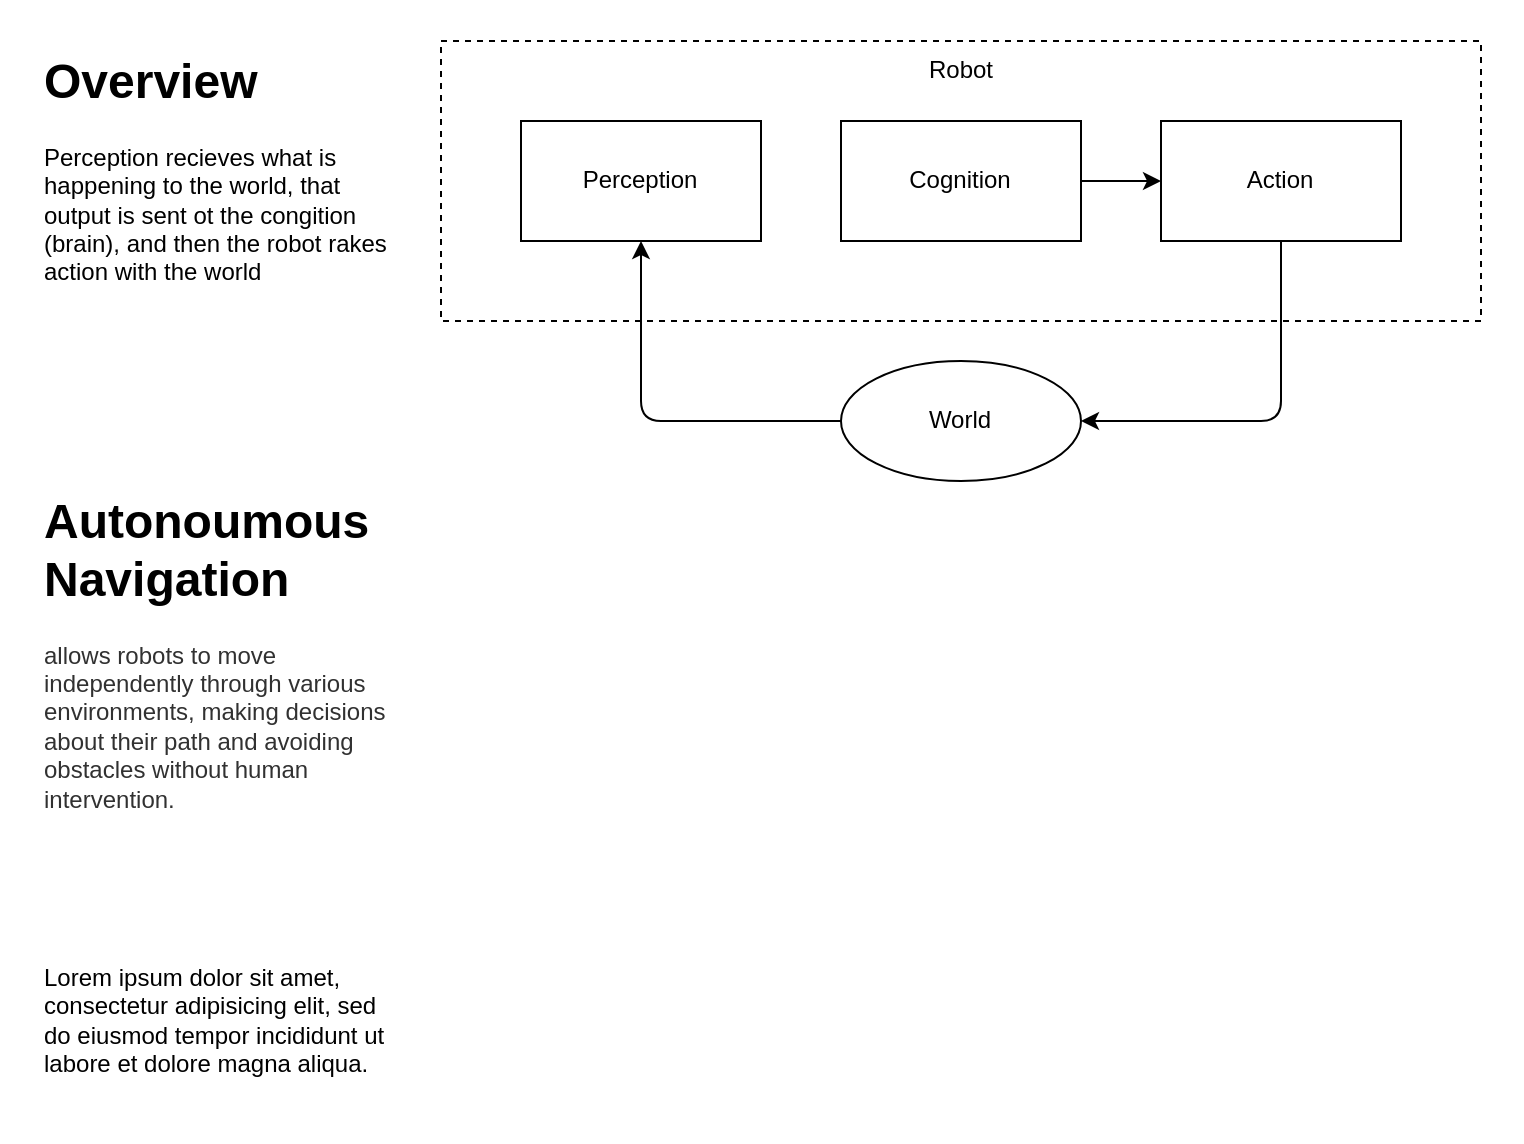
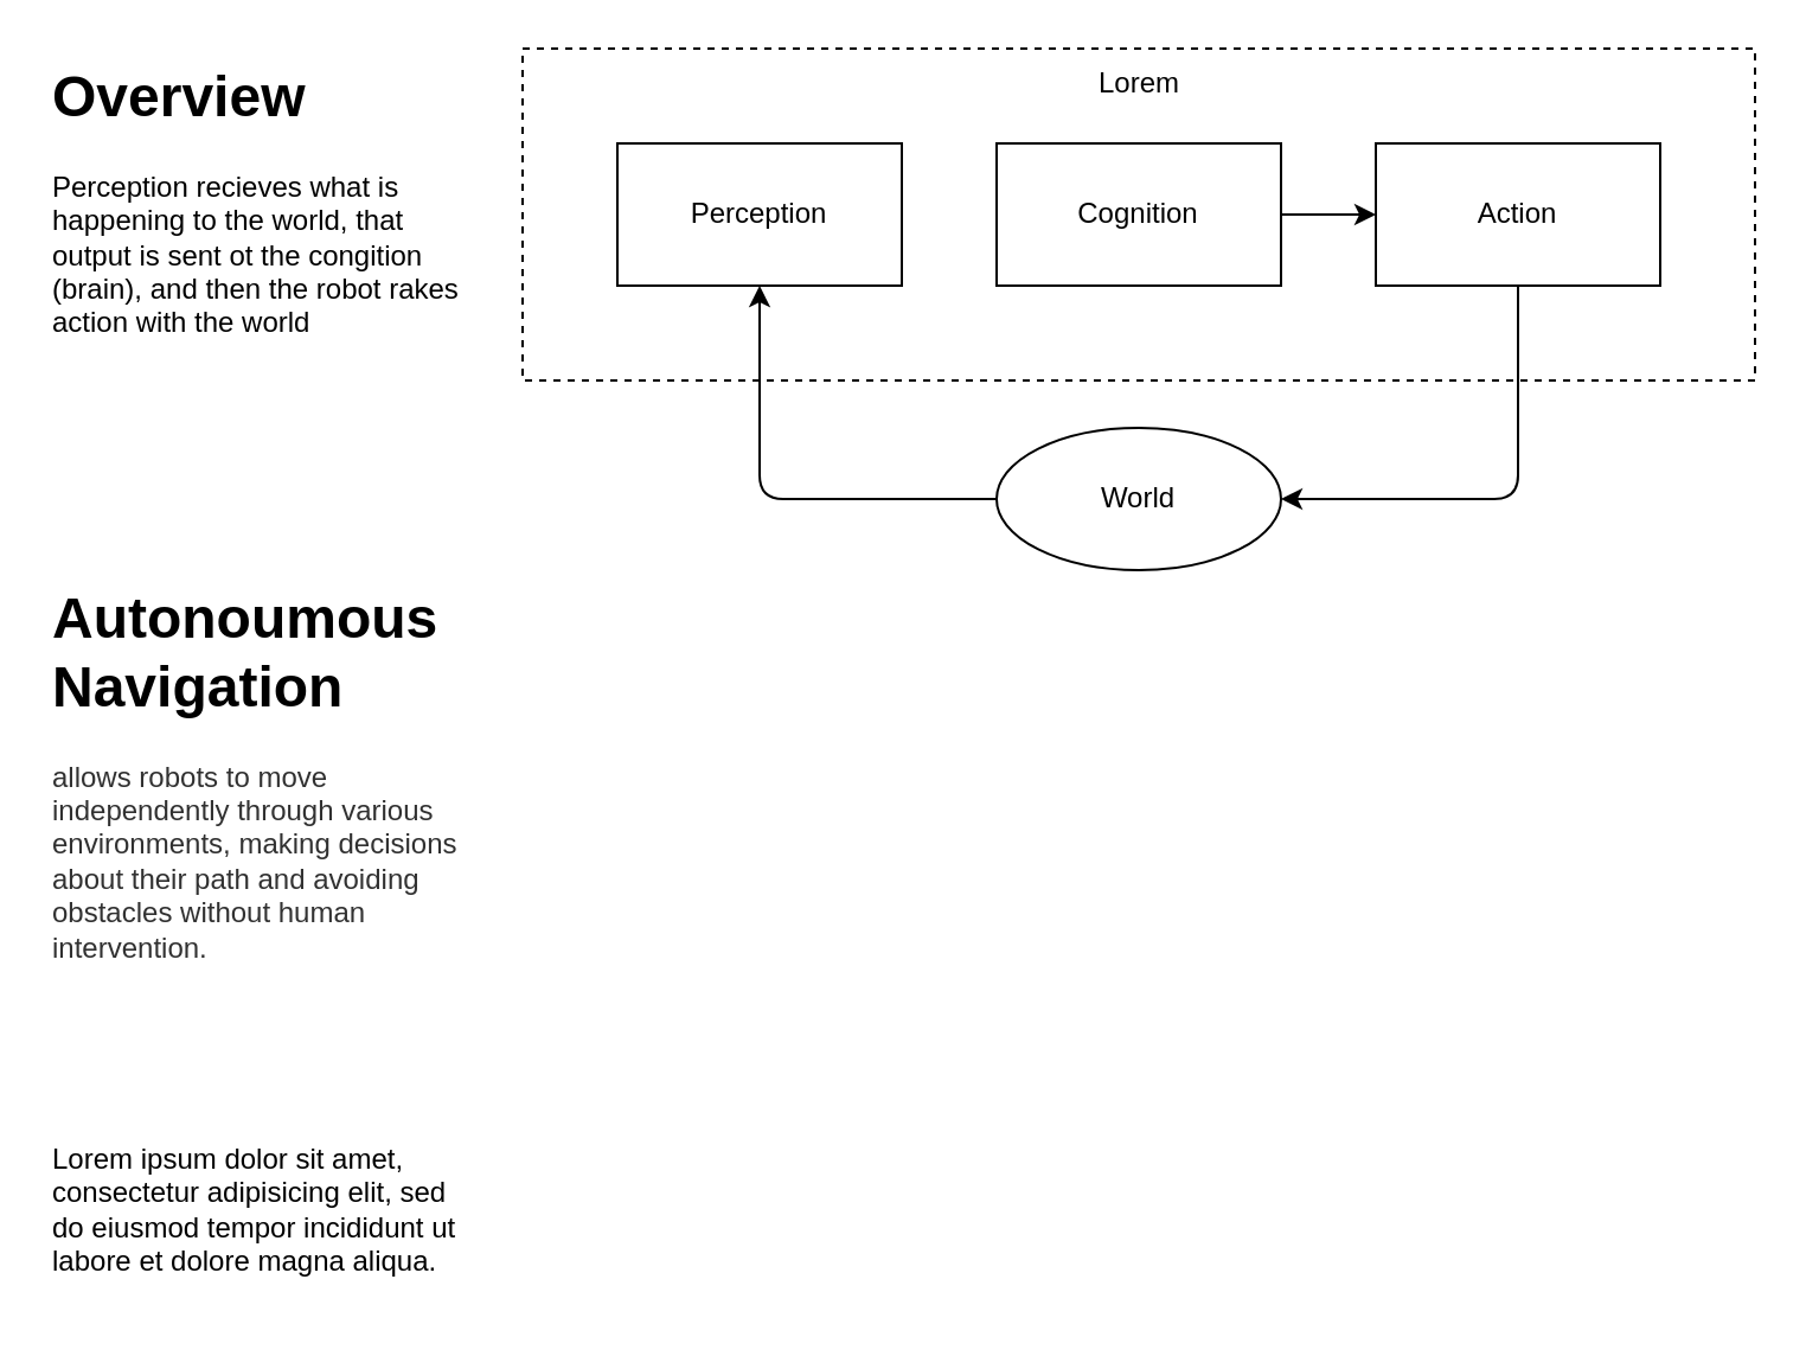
- <mxCell id="9" value="Robot" style="text;html=1;align=center;verticalAlign=middle;resizable=0;points=[];autosize=1;strokeColor=none;fillColor=none;" vertex="1" parent="1"><mxGeometry x="450" y="20" width="60" height="30" as="geometry" /></mxCell>
+ <mxCell id="9" value="Lorem" style="text;html=1;align=center;verticalAlign=middle;resizable=0;points=[];autosize=1;strokeColor=none;fillColor=none;" vertex="1" parent="1"><mxGeometry x="450" y="20" width="60" height="30" as="geometry" /></mxCell>
